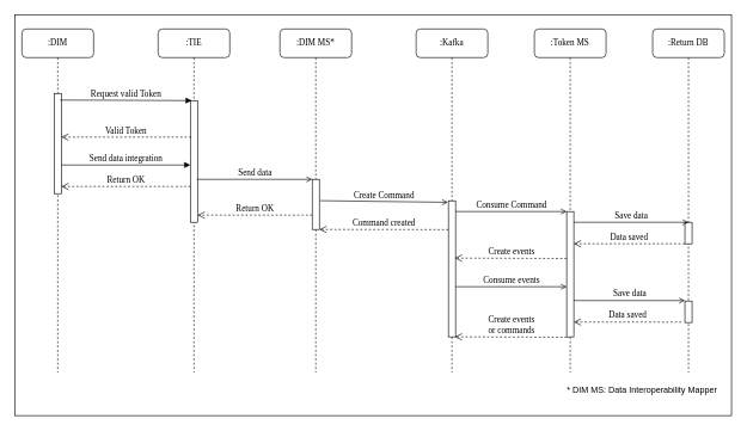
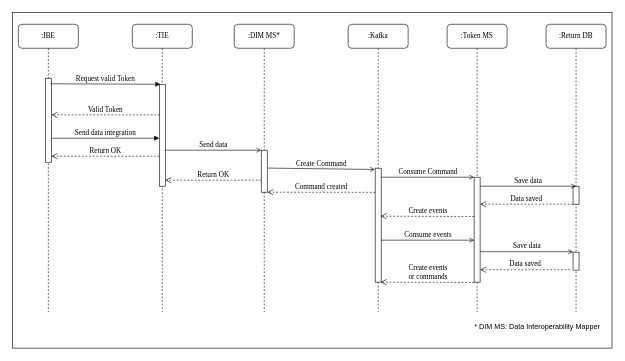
- <mxCell id="3" value=":DIM" style="shape=umlLifeline;perimeter=lifelinePerimeter;whiteSpace=wrap;html=1;container=1;collapsible=0;recursiveResize=0;outlineConnect=0;rounded=1;shadow=0;comic=0;labelBackgroundColor=none;strokeWidth=1;fontFamily=Verdana;fontSize=12;align=center;" parent="1" vertex="1"><mxGeometry x="30" y="40" width="100" height="480" as="geometry" /></mxCell>
+ <mxCell id="3" value=":IBE" style="shape=umlLifeline;perimeter=lifelinePerimeter;whiteSpace=wrap;html=1;container=1;collapsible=0;recursiveResize=0;outlineConnect=0;rounded=1;shadow=0;comic=0;labelBackgroundColor=none;strokeWidth=1;fontFamily=Verdana;fontSize=12;align=center;" parent="1" vertex="1"><mxGeometry x="30" y="40" width="100" height="480" as="geometry" /></mxCell>
